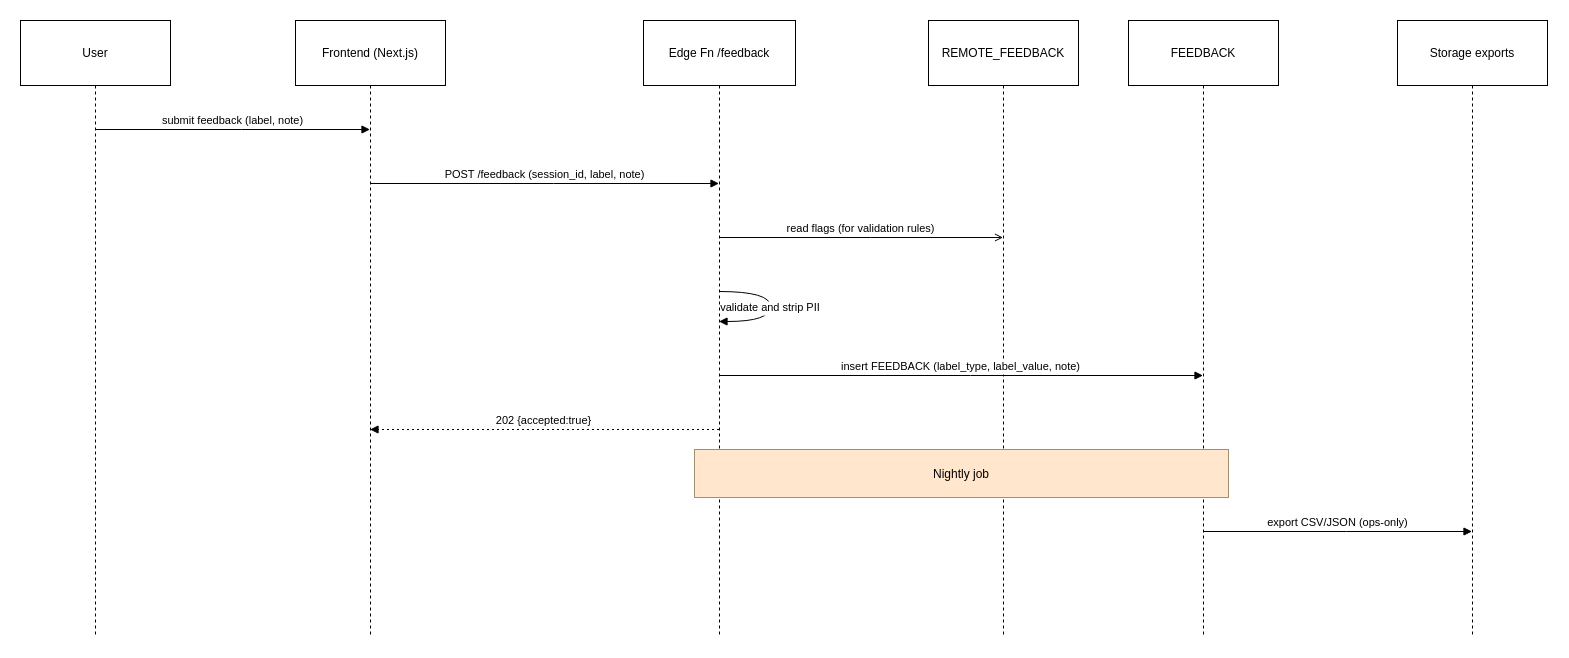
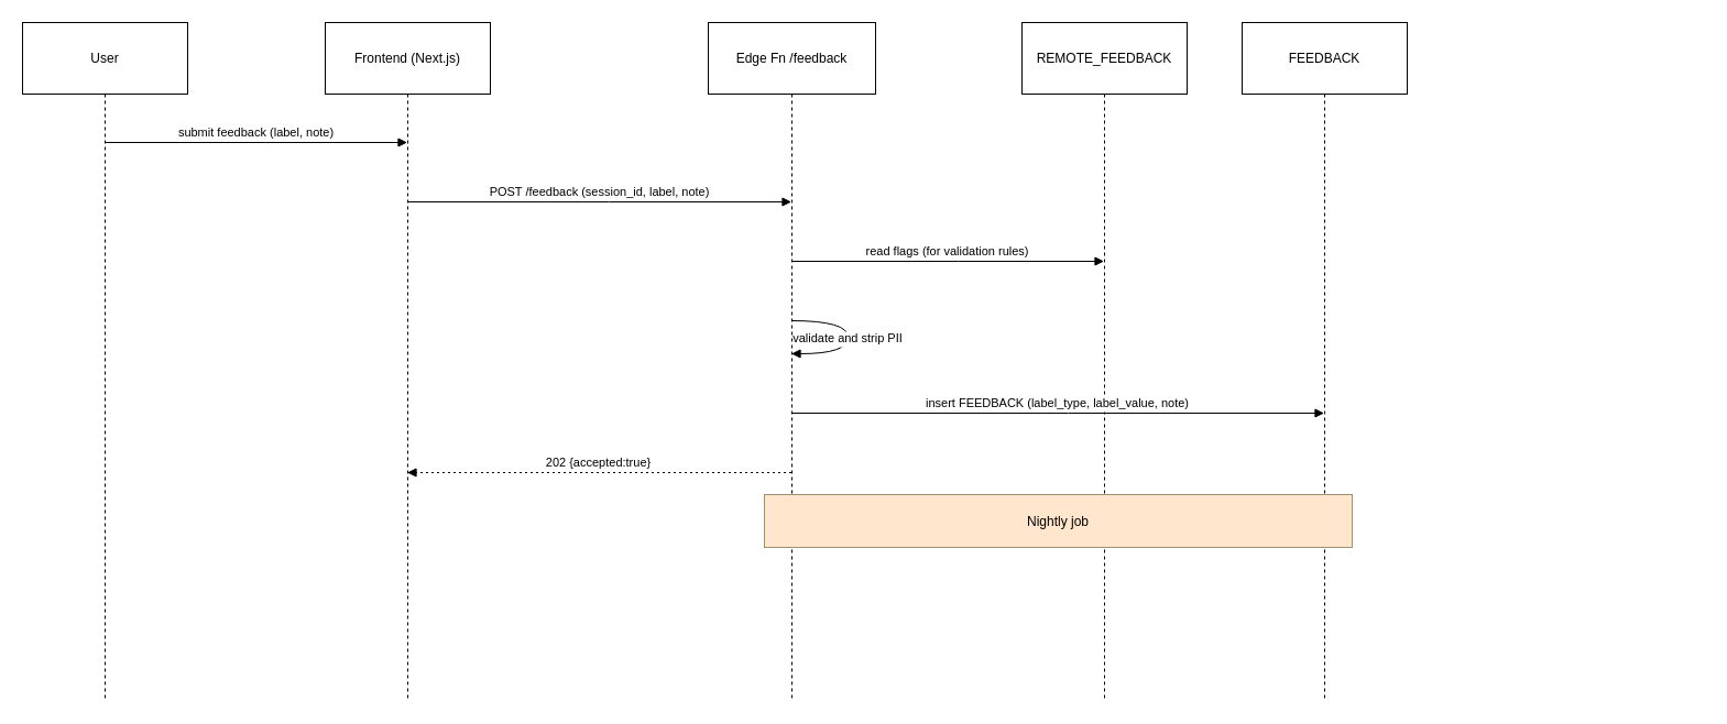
- <mxCell id="10" value="read flags (for validation rules)" style="verticalAlign=bottom;edgeStyle=elbowEdgeStyle;elbow=vertical;curved=0;rounded=0;endArrow=open;" edge="1" parent="1" source="4" target="5"><mxGeometry relative="1" as="geometry"><Array as="points"><mxPoint x="870" y="237" /></Array></mxGeometry></mxCell>
+ <mxCell id="10" value="read flags (for validation rules)" style="verticalAlign=bottom;edgeStyle=elbowEdgeStyle;elbow=vertical;curved=0;rounded=0;endArrow=block;" edge="1" parent="1" source="4" target="5"><mxGeometry relative="1" as="geometry"><Array as="points"><mxPoint x="870" y="237" /></Array></mxGeometry></mxCell>
- <mxCell id="7" value="Storage exports" style="shape=umlLifeline;perimeter=lifelinePerimeter;whiteSpace=wrap;container=1;dropTarget=0;collapsible=0;recursiveResize=0;outlineConnect=0;portConstraint=eastwest;newEdgeStyle={&quot;edgeStyle&quot;:&quot;elbowEdgeStyle&quot;,&quot;elbow&quot;:&quot;vertical&quot;,&quot;curved&quot;:0,&quot;rounded&quot;:0};size=65;" vertex="1" parent="1"><mxGeometry x="1397" y="20" width="150" height="616" as="geometry" /></mxCell>
- <mxCell id="14" value="export CSV/JSON (ops-only)" style="verticalAlign=bottom;edgeStyle=elbowEdgeStyle;elbow=vertical;curved=0;rounded=0;endArrow=block;" edge="1" parent="1" source="6" target="7"><mxGeometry relative="1" as="geometry"><Array as="points"><mxPoint x="1346" y="531" /></Array></mxGeometry></mxCell>
